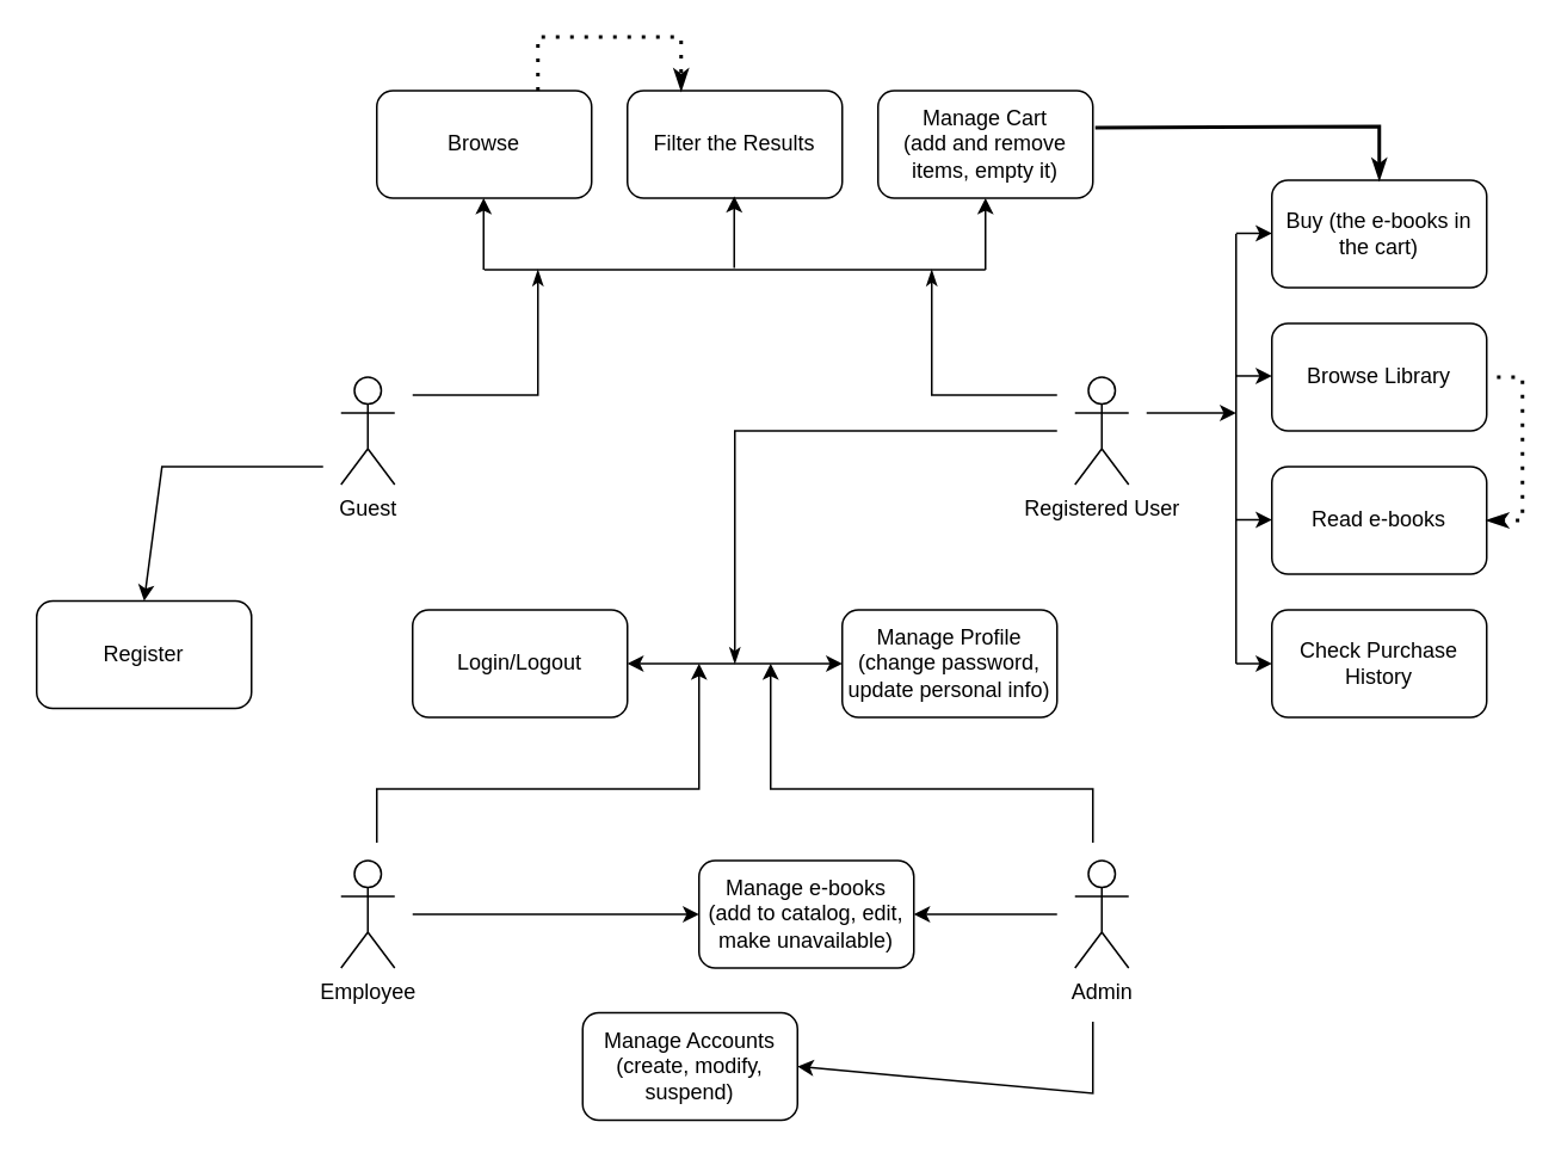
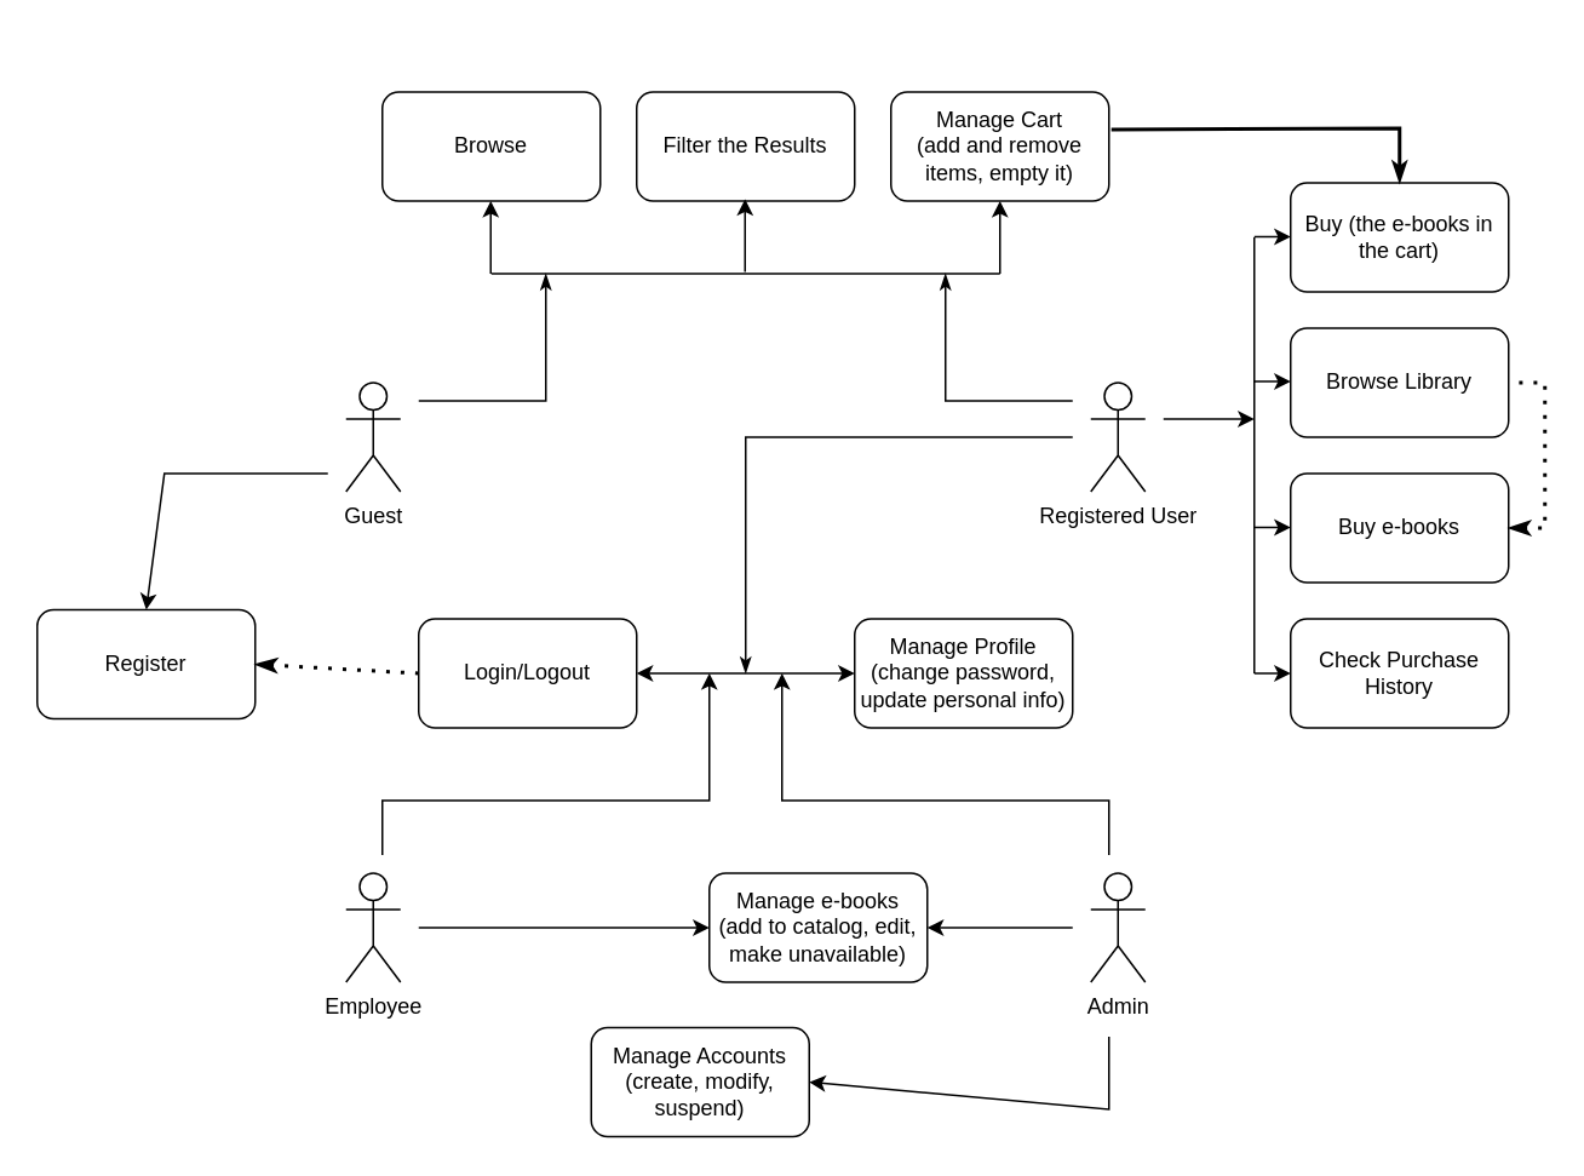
- <mxCell id="29" value="" style="endArrow=classicThin;dashed=1;html=1;dashPattern=1 3;strokeWidth=2;rounded=0;exitX=0.75;exitY=0;exitDx=0;exitDy=0;entryX=0.25;entryY=0;entryDx=0;entryDy=0;startArrow=none;startFill=0;endFill=1;" edge="1" parent="1" source="20" target="19"><mxGeometry width="50" height="50" relative="1" as="geometry"><mxPoint x="300" y="250" as="sourcePoint" /><mxPoint x="350" y="200" as="targetPoint" /><Array as="points"><mxPoint x="300" y="20" /><mxPoint x="380" y="20" /></Array></mxGeometry></mxCell>
- <mxCell id="32" value="Read e-books" style="rounded=1;whiteSpace=wrap;html=1;" vertex="1" parent="1"><mxGeometry x="710" y="260" width="120" height="60" as="geometry" /></mxCell>
+ <mxCell id="32" value="Buy e-books" style="rounded=1;whiteSpace=wrap;html=1;" vertex="1" parent="1"><mxGeometry x="710" y="260" width="120" height="60" as="geometry" /></mxCell>
+ <mxCell id="16" value="" style="endArrow=none;dashed=1;html=1;dashPattern=1 3;strokeWidth=2;rounded=0;entryX=0;entryY=0.5;entryDx=0;entryDy=0;strokeColor=default;startArrow=classicThin;startFill=1;exitX=1;exitY=0.5;exitDx=0;exitDy=0;" edge="1" parent="1" source="4" target="2"><mxGeometry width="50" height="50" relative="1" as="geometry"><mxPoint x="130" y="320" as="sourcePoint" /><mxPoint x="280" y="320" as="targetPoint" /><Array as="points" /></mxGeometry></mxCell>
